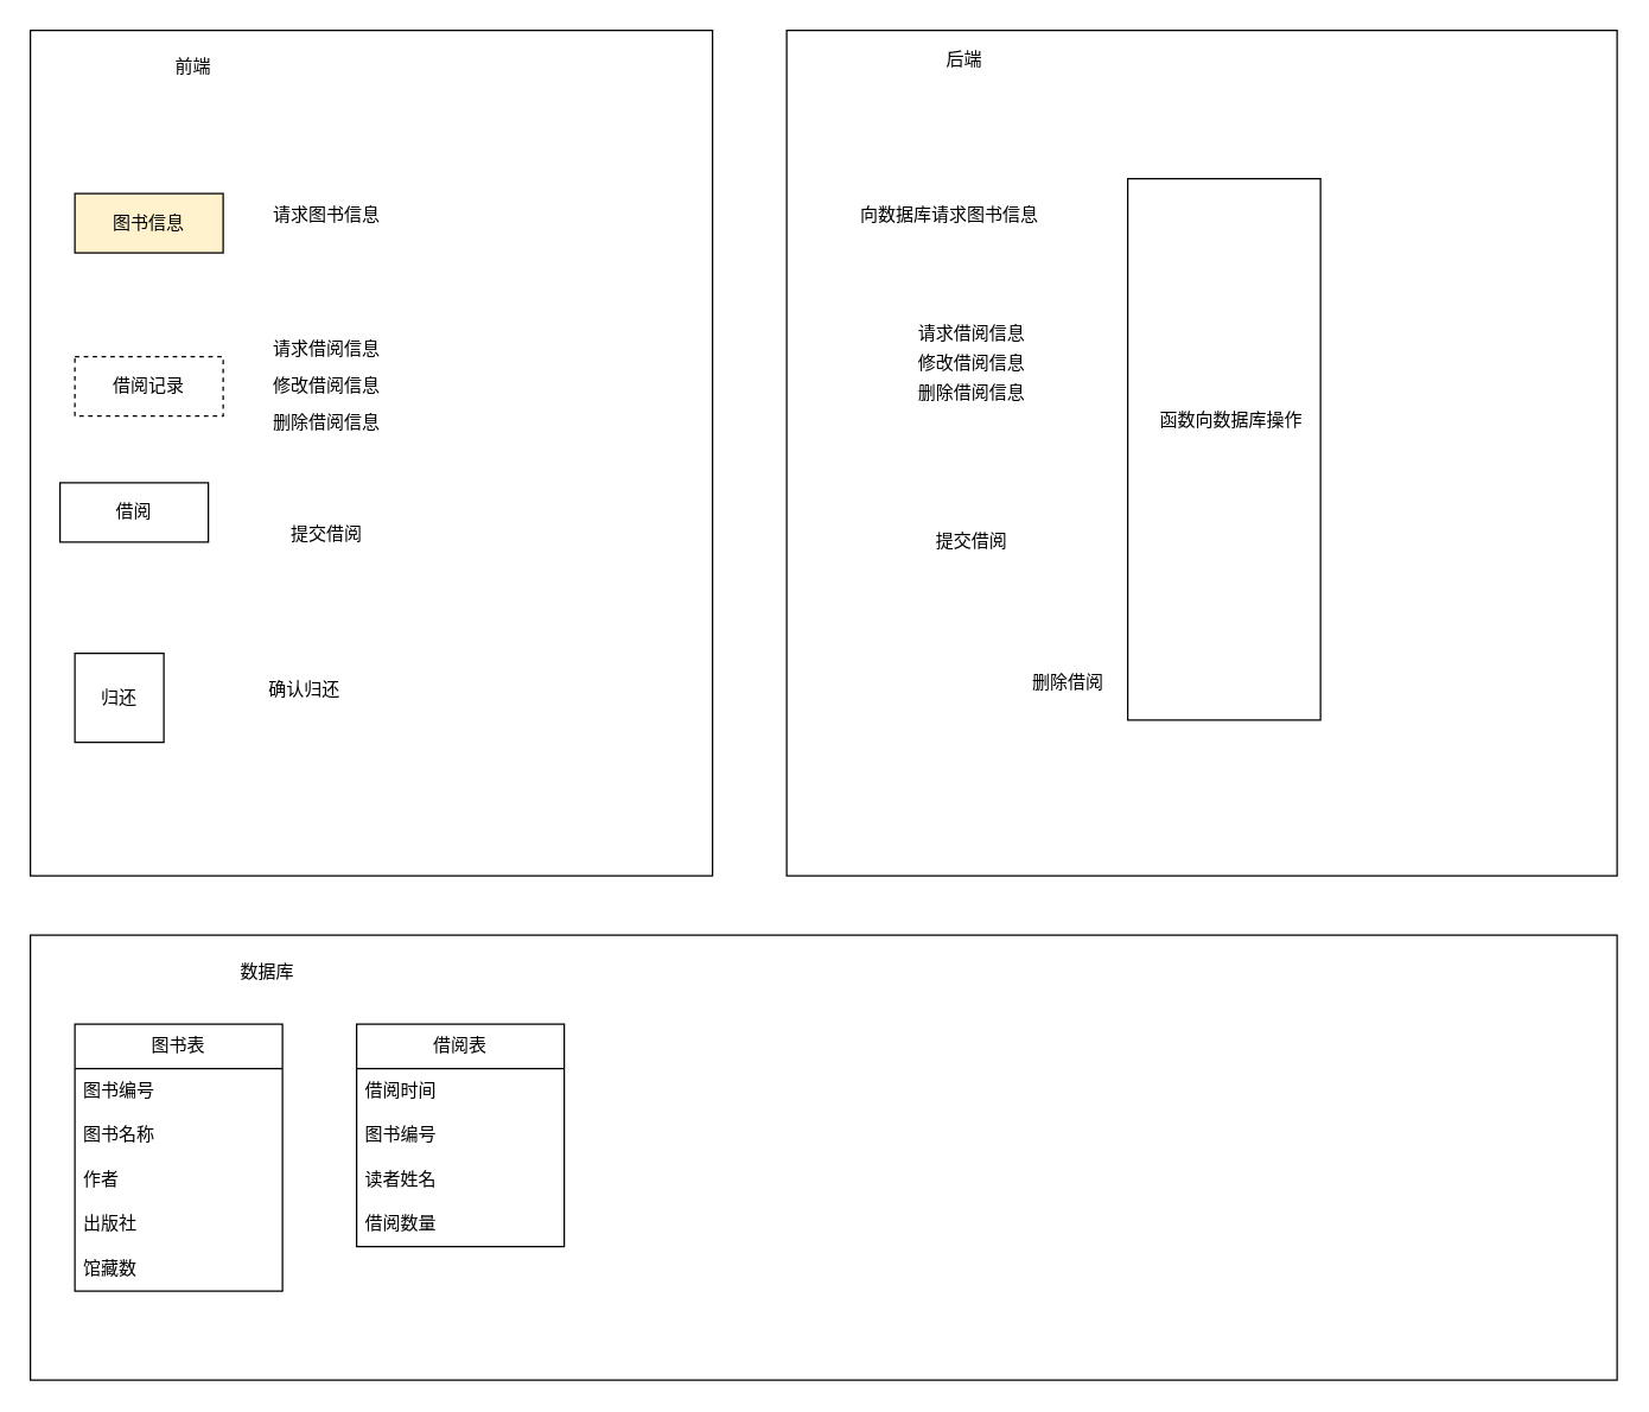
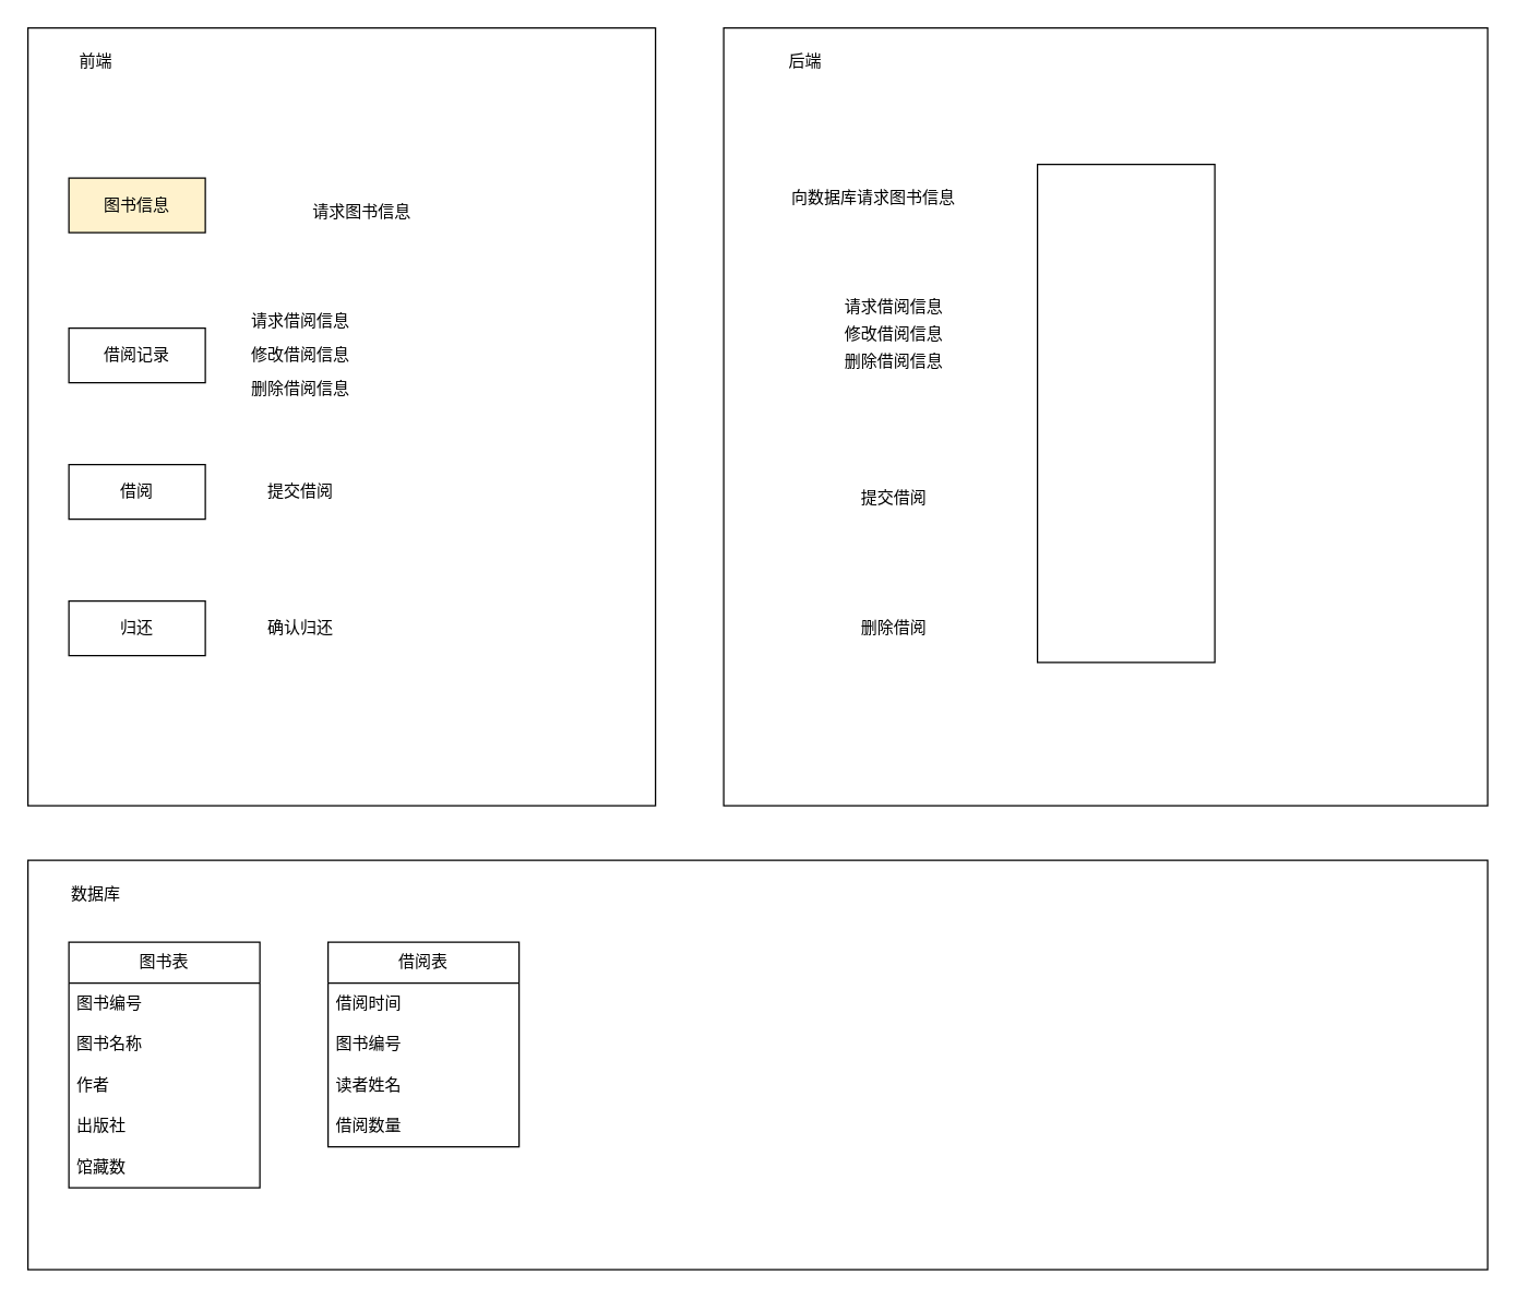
- <mxCell id="6" value="后端" style="text;html=1;align=center;verticalAlign=middle;whiteSpace=wrap;rounded=0;" vertex="1" parent="1"><mxGeometry x="620" y="25" width="60" height="30" as="geometry" /></mxCell>
+ <mxCell id="6" value="后端" style="text;html=1;align=center;verticalAlign=middle;whiteSpace=wrap;rounded=0;" vertex="1" parent="1"><mxGeometry x="560" y="30" width="60" height="30" as="geometry" /></mxCell>
- <mxCell id="5" value="前端" style="text;html=1;align=center;verticalAlign=middle;whiteSpace=wrap;rounded=0;" vertex="1" parent="1"><mxGeometry x="100" y="30" width="60" height="30" as="geometry" /></mxCell>
+ <mxCell id="5" value="前端" style="text;html=1;align=center;verticalAlign=middle;whiteSpace=wrap;rounded=0;" vertex="1" parent="1"><mxGeometry x="40" y="30" width="60" height="30" as="geometry" /></mxCell>
- <mxCell id="23" value="请求图书信息" style="text;html=1;align=center;verticalAlign=middle;whiteSpace=wrap;rounded=0;" vertex="1" parent="1"><mxGeometry x="180" y="130" width="80" height="30" as="geometry" /></mxCell>
+ <mxCell id="23" value="请求图书信息" style="text;html=1;align=center;verticalAlign=middle;whiteSpace=wrap;rounded=0;" vertex="1" parent="1"><mxGeometry x="225" y="140" width="80" height="30" as="geometry" /></mxCell>
- <mxCell id="9" value="借阅记录" style="rounded=0;whiteSpace=wrap;html=1;dashed=1;" vertex="1" parent="1"><mxGeometry x="50" y="240" width="100" height="40" as="geometry" /></mxCell>
+ <mxCell id="9" value="借阅记录" style="rounded=0;whiteSpace=wrap;html=1;" vertex="1" parent="1"><mxGeometry x="50" y="240" width="100" height="40" as="geometry" /></mxCell>
- <mxCell id="36" value="函数向数据库操作" style="text;html=1;align=center;verticalAlign=middle;whiteSpace=wrap;rounded=0;" vertex="1" parent="1"><mxGeometry x="780" y="260" width="100" height="45" as="geometry" /></mxCell>
- <mxCell id="10" value="借阅" style="rounded=0;whiteSpace=wrap;html=1;" vertex="1" parent="1"><mxGeometry x="40" y="325" width="100" height="40" as="geometry" /></mxCell>
+ <mxCell id="10" value="借阅" style="rounded=0;whiteSpace=wrap;html=1;" vertex="1" parent="1"><mxGeometry x="50" y="340" width="100" height="40" as="geometry" /></mxCell>
- <mxCell id="34" value="删除借阅" style="text;html=1;align=center;verticalAlign=middle;whiteSpace=wrap;rounded=0;" vertex="1" parent="1"><mxGeometry x="690" y="445" width="60" height="30" as="geometry" /></mxCell>
+ <mxCell id="34" value="删除借阅" style="text;html=1;align=center;verticalAlign=middle;whiteSpace=wrap;rounded=0;" vertex="1" parent="1"><mxGeometry x="625" y="445" width="60" height="30" as="geometry" /></mxCell>
- <mxCell id="28" value="确认归还" style="text;html=1;align=center;verticalAlign=middle;whiteSpace=wrap;rounded=0;" vertex="1" parent="1"><mxGeometry x="175" y="450" width="60" height="30" as="geometry" /></mxCell>
+ <mxCell id="28" value="确认归还" style="text;html=1;align=center;verticalAlign=middle;whiteSpace=wrap;rounded=0;" vertex="1" parent="1"><mxGeometry x="190" y="445" width="60" height="30" as="geometry" /></mxCell>
- <mxCell id="22" value="归还" style="rounded=0;whiteSpace=wrap;html=1;" vertex="1" parent="1"><mxGeometry x="50" y="440" width="60" height="60" as="geometry" /></mxCell>
+ <mxCell id="22" value="归还" style="rounded=0;whiteSpace=wrap;html=1;" vertex="1" parent="1"><mxGeometry x="50" y="440" width="100" height="40" as="geometry" /></mxCell>
- <mxCell id="7" value="数据库" style="text;html=1;align=center;verticalAlign=middle;whiteSpace=wrap;rounded=0;" vertex="1" parent="1"><mxGeometry x="150" y="640" width="60" height="30" as="geometry" /></mxCell>
+ <mxCell id="7" value="数据库" style="text;html=1;align=center;verticalAlign=middle;whiteSpace=wrap;rounded=0;" vertex="1" parent="1"><mxGeometry x="40" y="640" width="60" height="30" as="geometry" /></mxCell>
